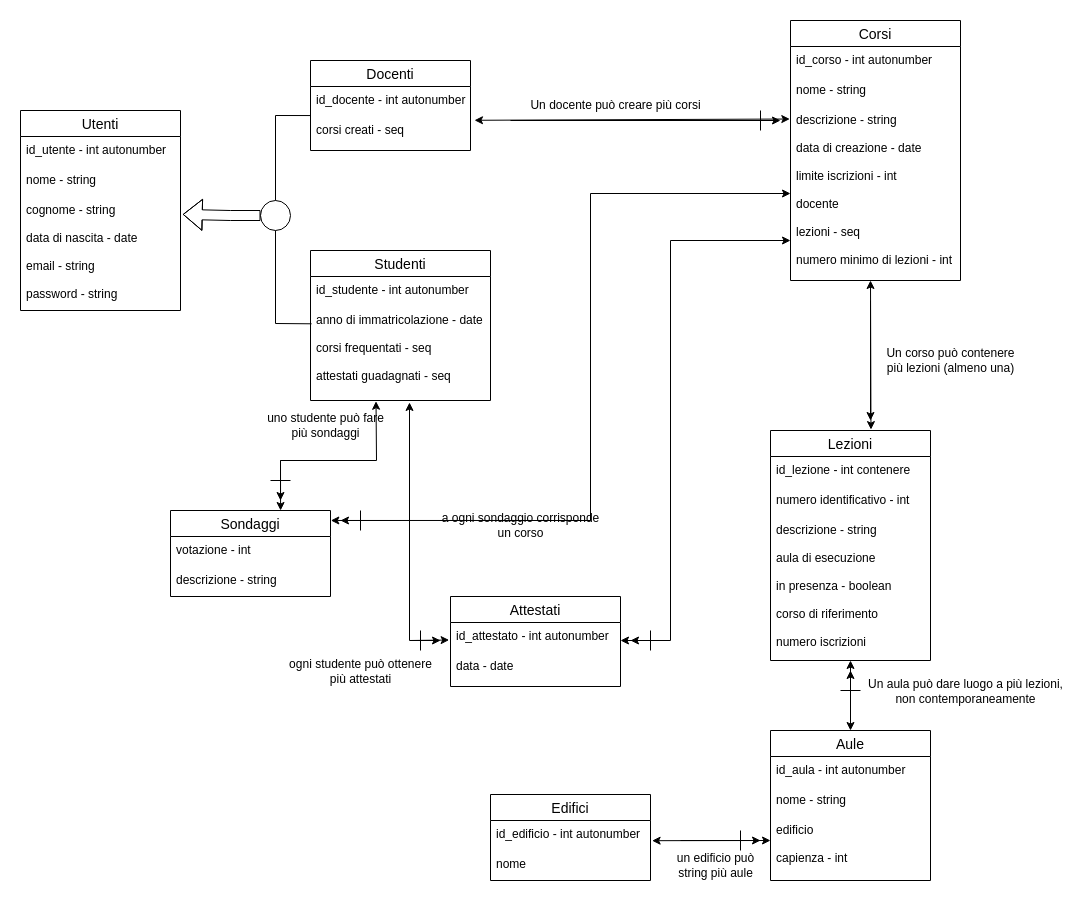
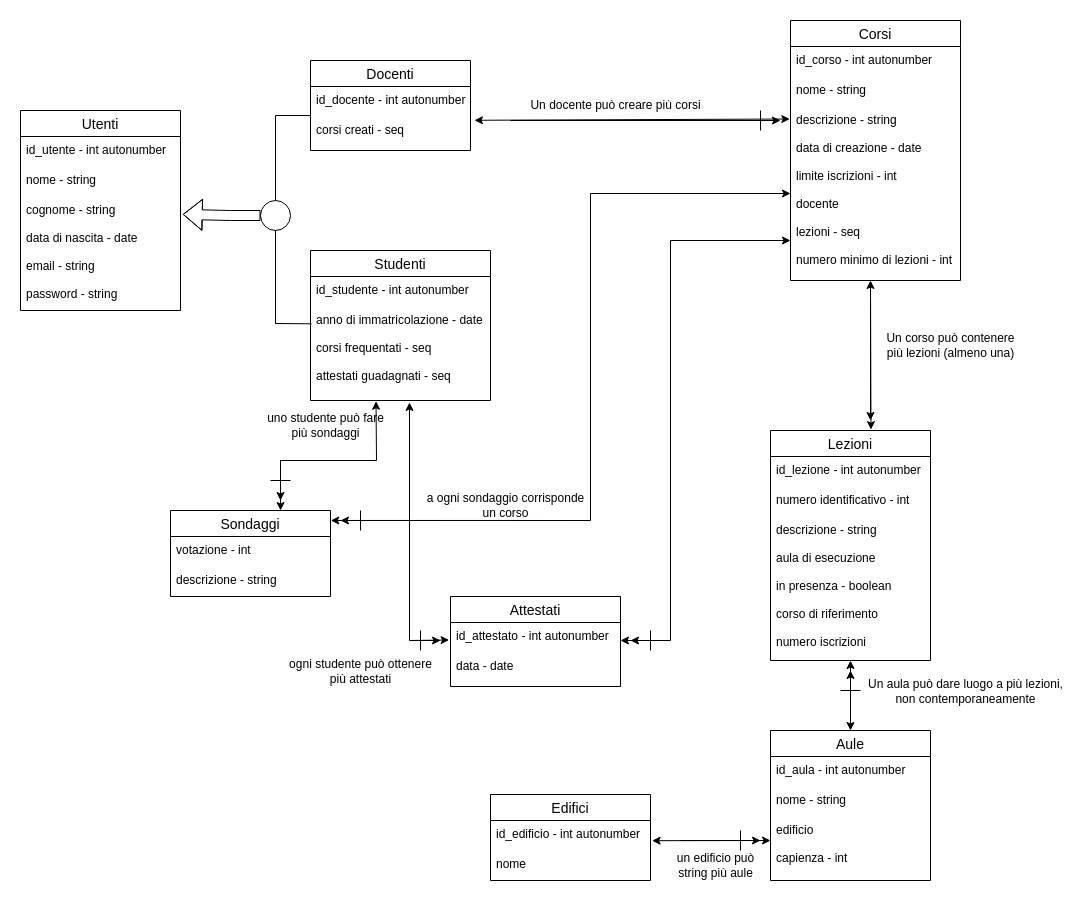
- <mxCell id="33" value="Un corso può contenere &lt;br&gt;più lezioni (almeno una)" style="text;html=1;align=center;verticalAlign=middle;resizable=0;points=[];autosize=1;strokeColor=none;fillColor=none;" vertex="1" parent="1"><mxGeometry x="880" y="345" width="140" height="30" as="geometry" /></mxCell>
+ <mxCell id="33" value="Un corso può contenere &lt;br&gt;più lezioni (almeno una)" style="text;html=1;align=center;verticalAlign=middle;resizable=0;points=[];autosize=1;strokeColor=none;fillColor=none;" vertex="1" parent="1"><mxGeometry x="880" y="330" width="140" height="30" as="geometry" /></mxCell>
- <mxCell id="13" value="id_lezione - int contenere" style="text;strokeColor=none;fillColor=none;spacingLeft=4;spacingRight=4;overflow=hidden;rotatable=0;points=[[0,0.5],[1,0.5]];portConstraint=eastwest;fontSize=12;" vertex="1" parent="12"><mxGeometry y="26" width="160" height="30" as="geometry" /></mxCell>
+ <mxCell id="13" value="id_lezione - int autonumber" style="text;strokeColor=none;fillColor=none;spacingLeft=4;spacingRight=4;overflow=hidden;rotatable=0;points=[[0,0.5],[1,0.5]];portConstraint=eastwest;fontSize=12;" vertex="1" parent="12"><mxGeometry y="26" width="160" height="30" as="geometry" /></mxCell>
- <mxCell id="57" value="a ogni sondaggio corrisponde &lt;br&gt;un corso" style="text;html=1;align=center;verticalAlign=middle;resizable=0;points=[];autosize=1;strokeColor=none;fillColor=none;" vertex="1" parent="1"><mxGeometry x="435" y="510" width="170" height="30" as="geometry" /></mxCell>
+ <mxCell id="57" value="a ogni sondaggio corrisponde &lt;br&gt;un corso" style="text;html=1;align=center;verticalAlign=middle;resizable=0;points=[];autosize=1;strokeColor=none;fillColor=none;" vertex="1" parent="1"><mxGeometry x="420" y="490" width="170" height="30" as="geometry" /></mxCell>
